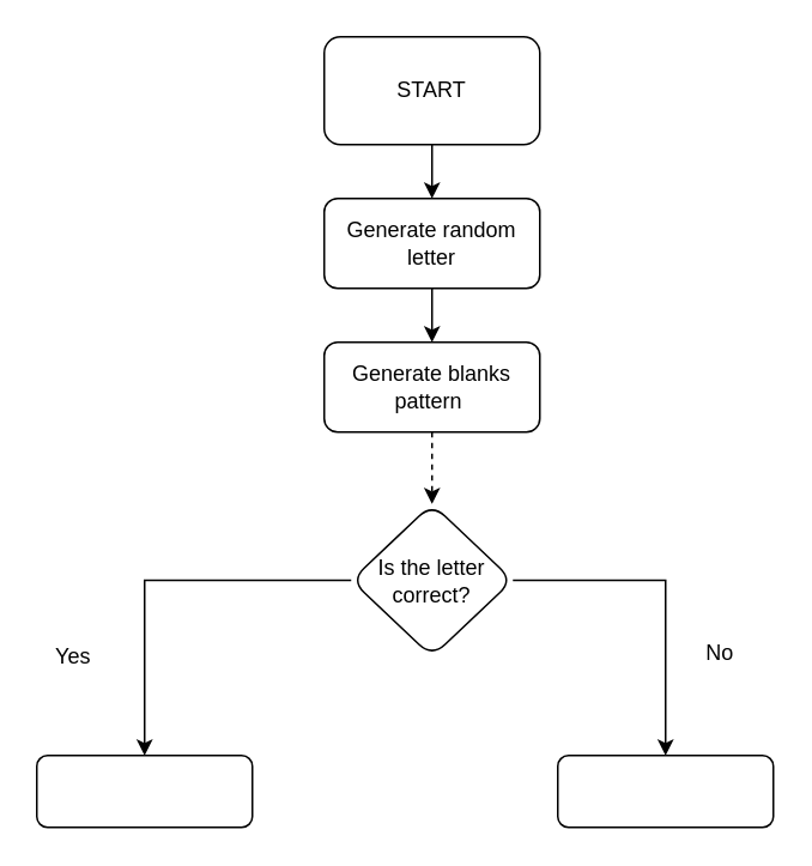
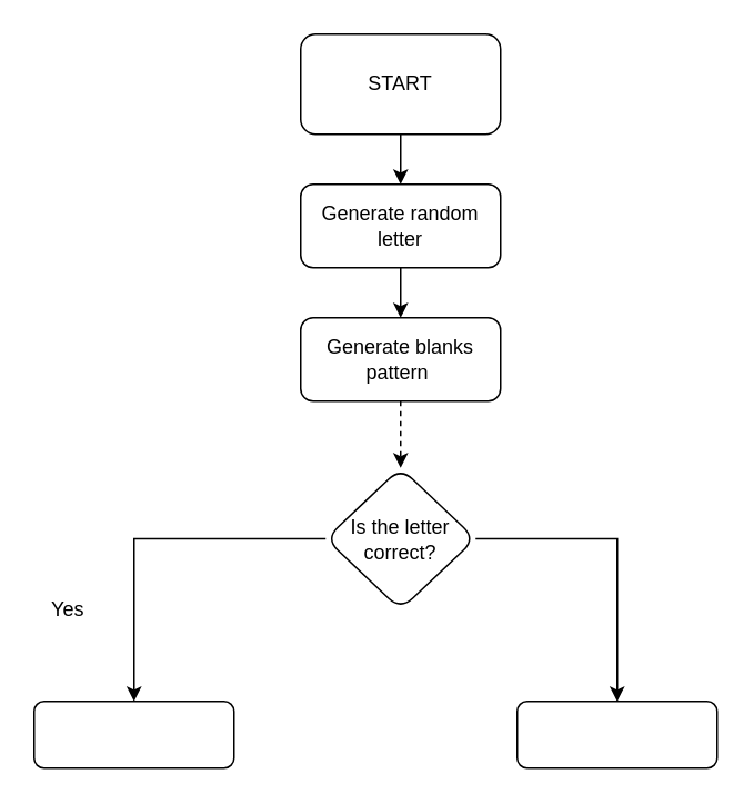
- <mxCell id="14" value="No" style="text;html=1;align=center;verticalAlign=middle;resizable=0;points=[];autosize=1;strokeColor=none;fillColor=none;" vertex="1" parent="1"><mxGeometry x="380" y="348" width="40" height="30" as="geometry" /></mxCell>
